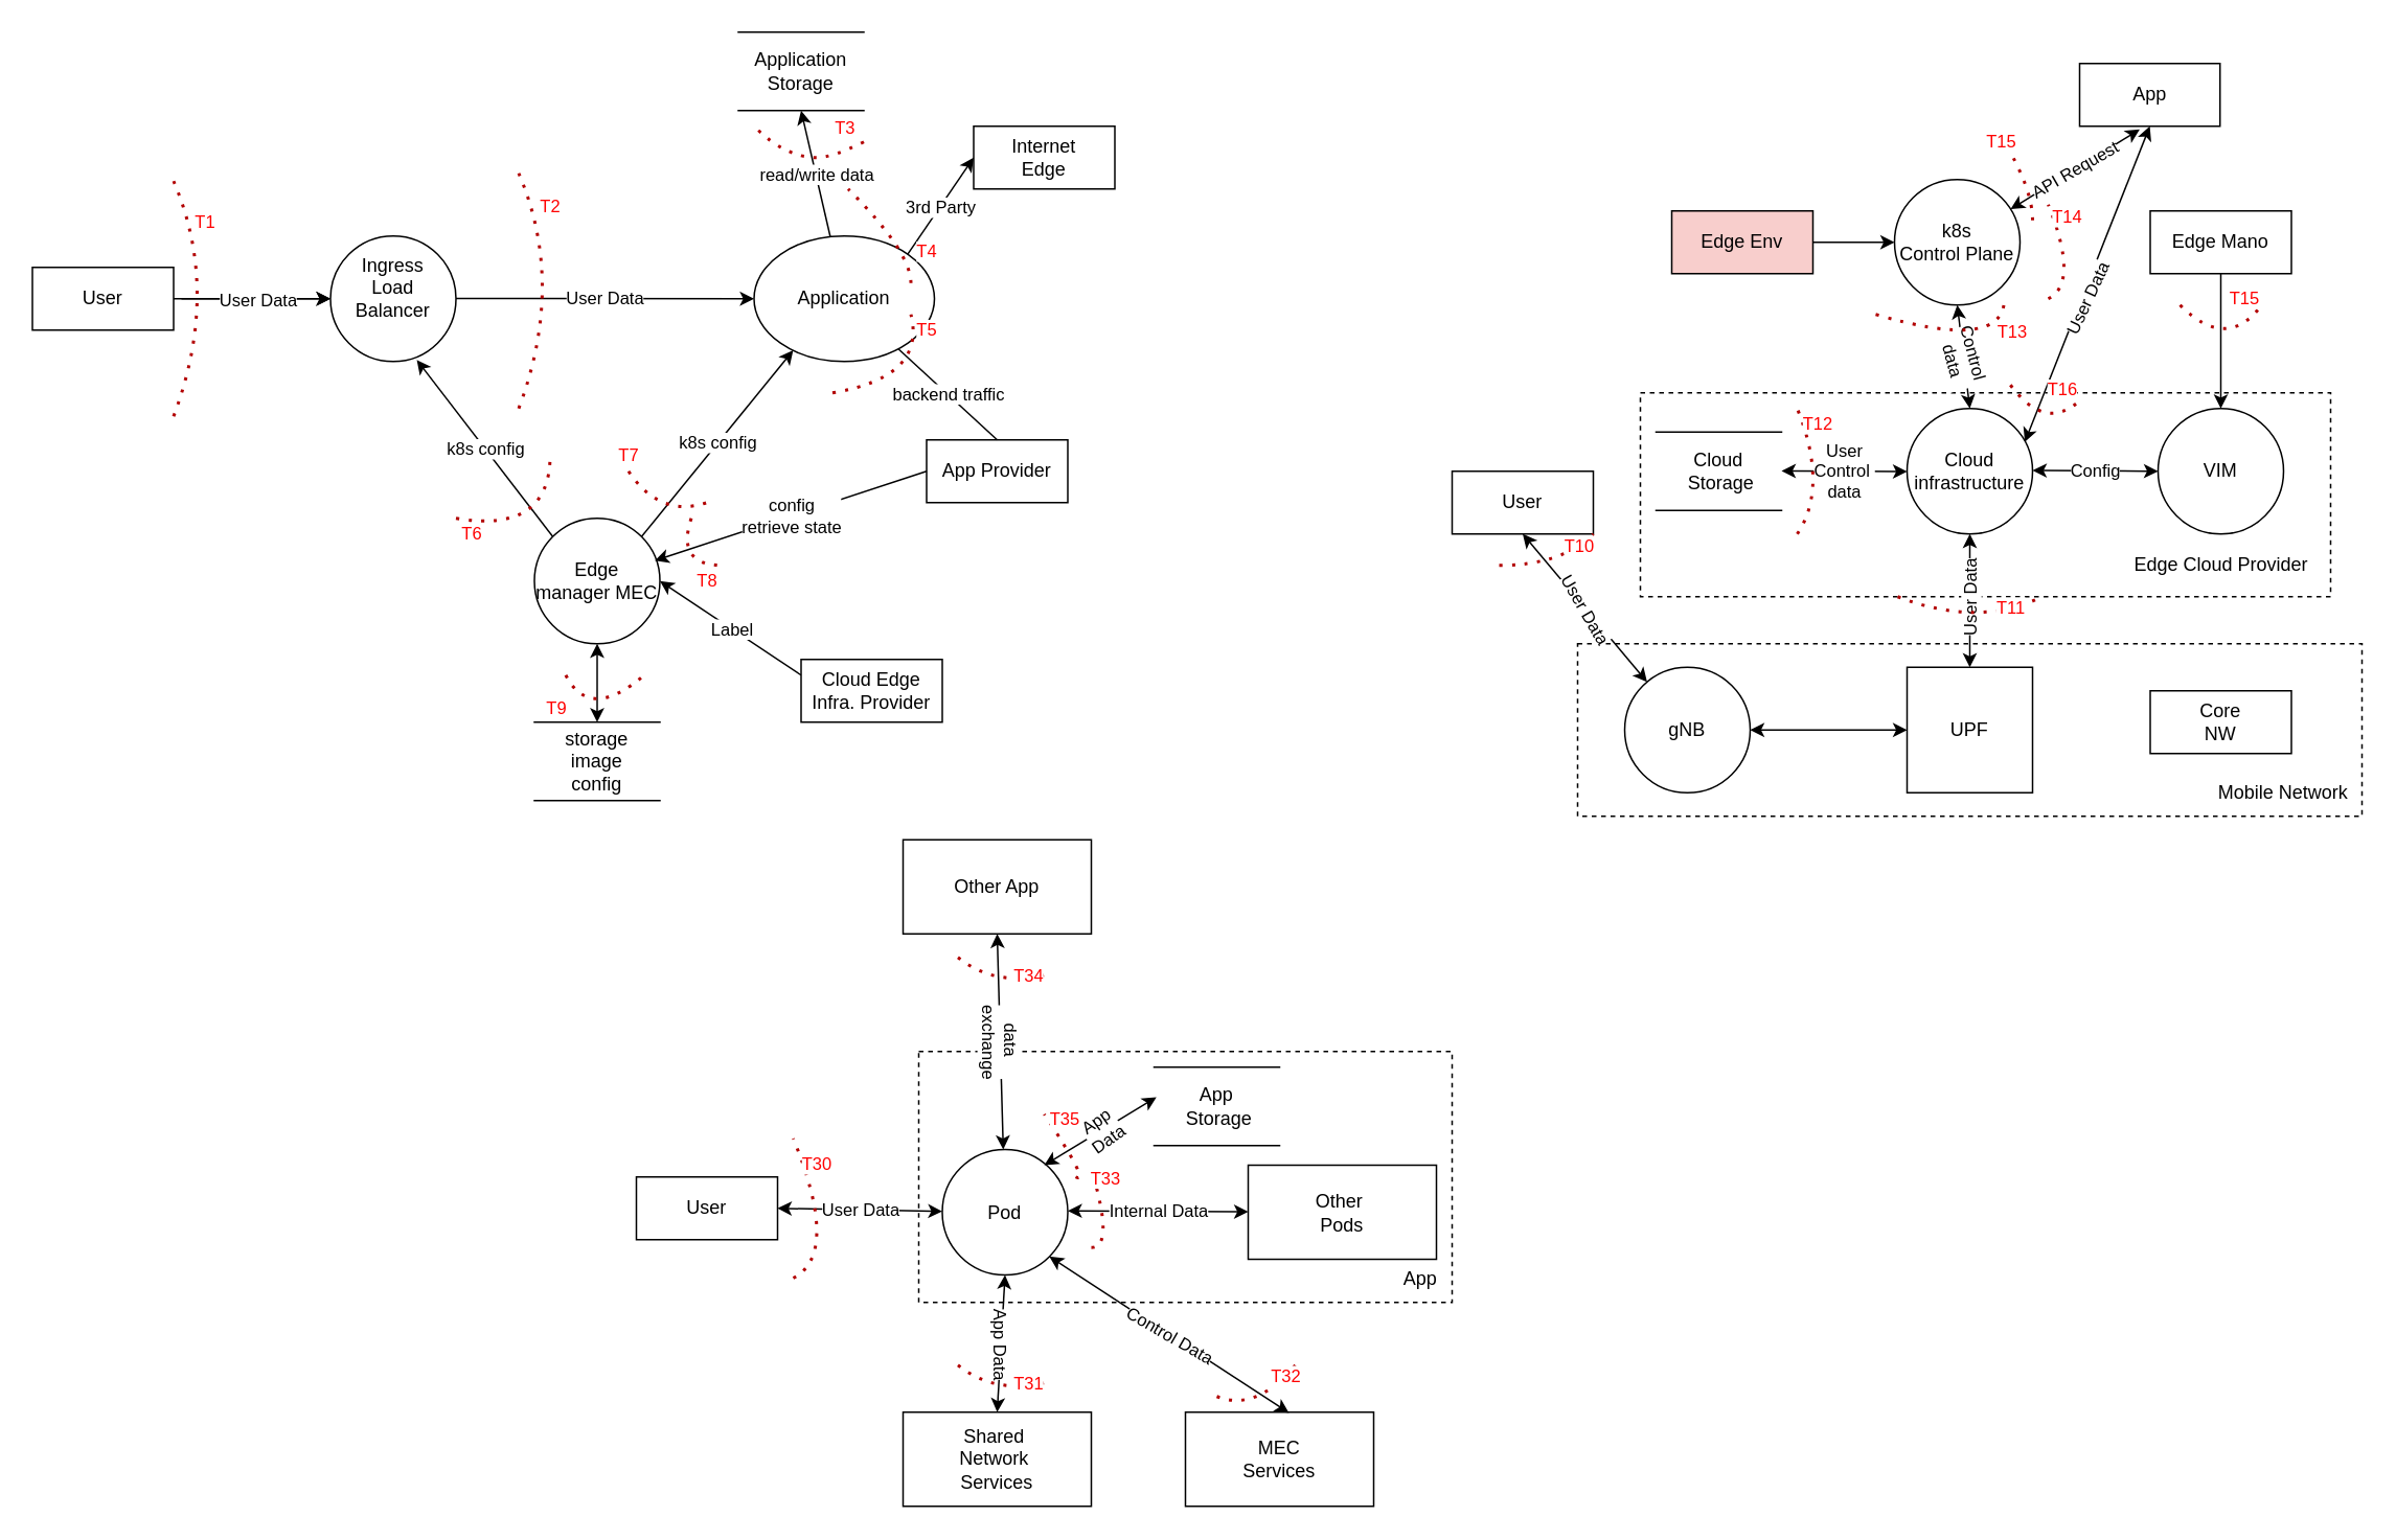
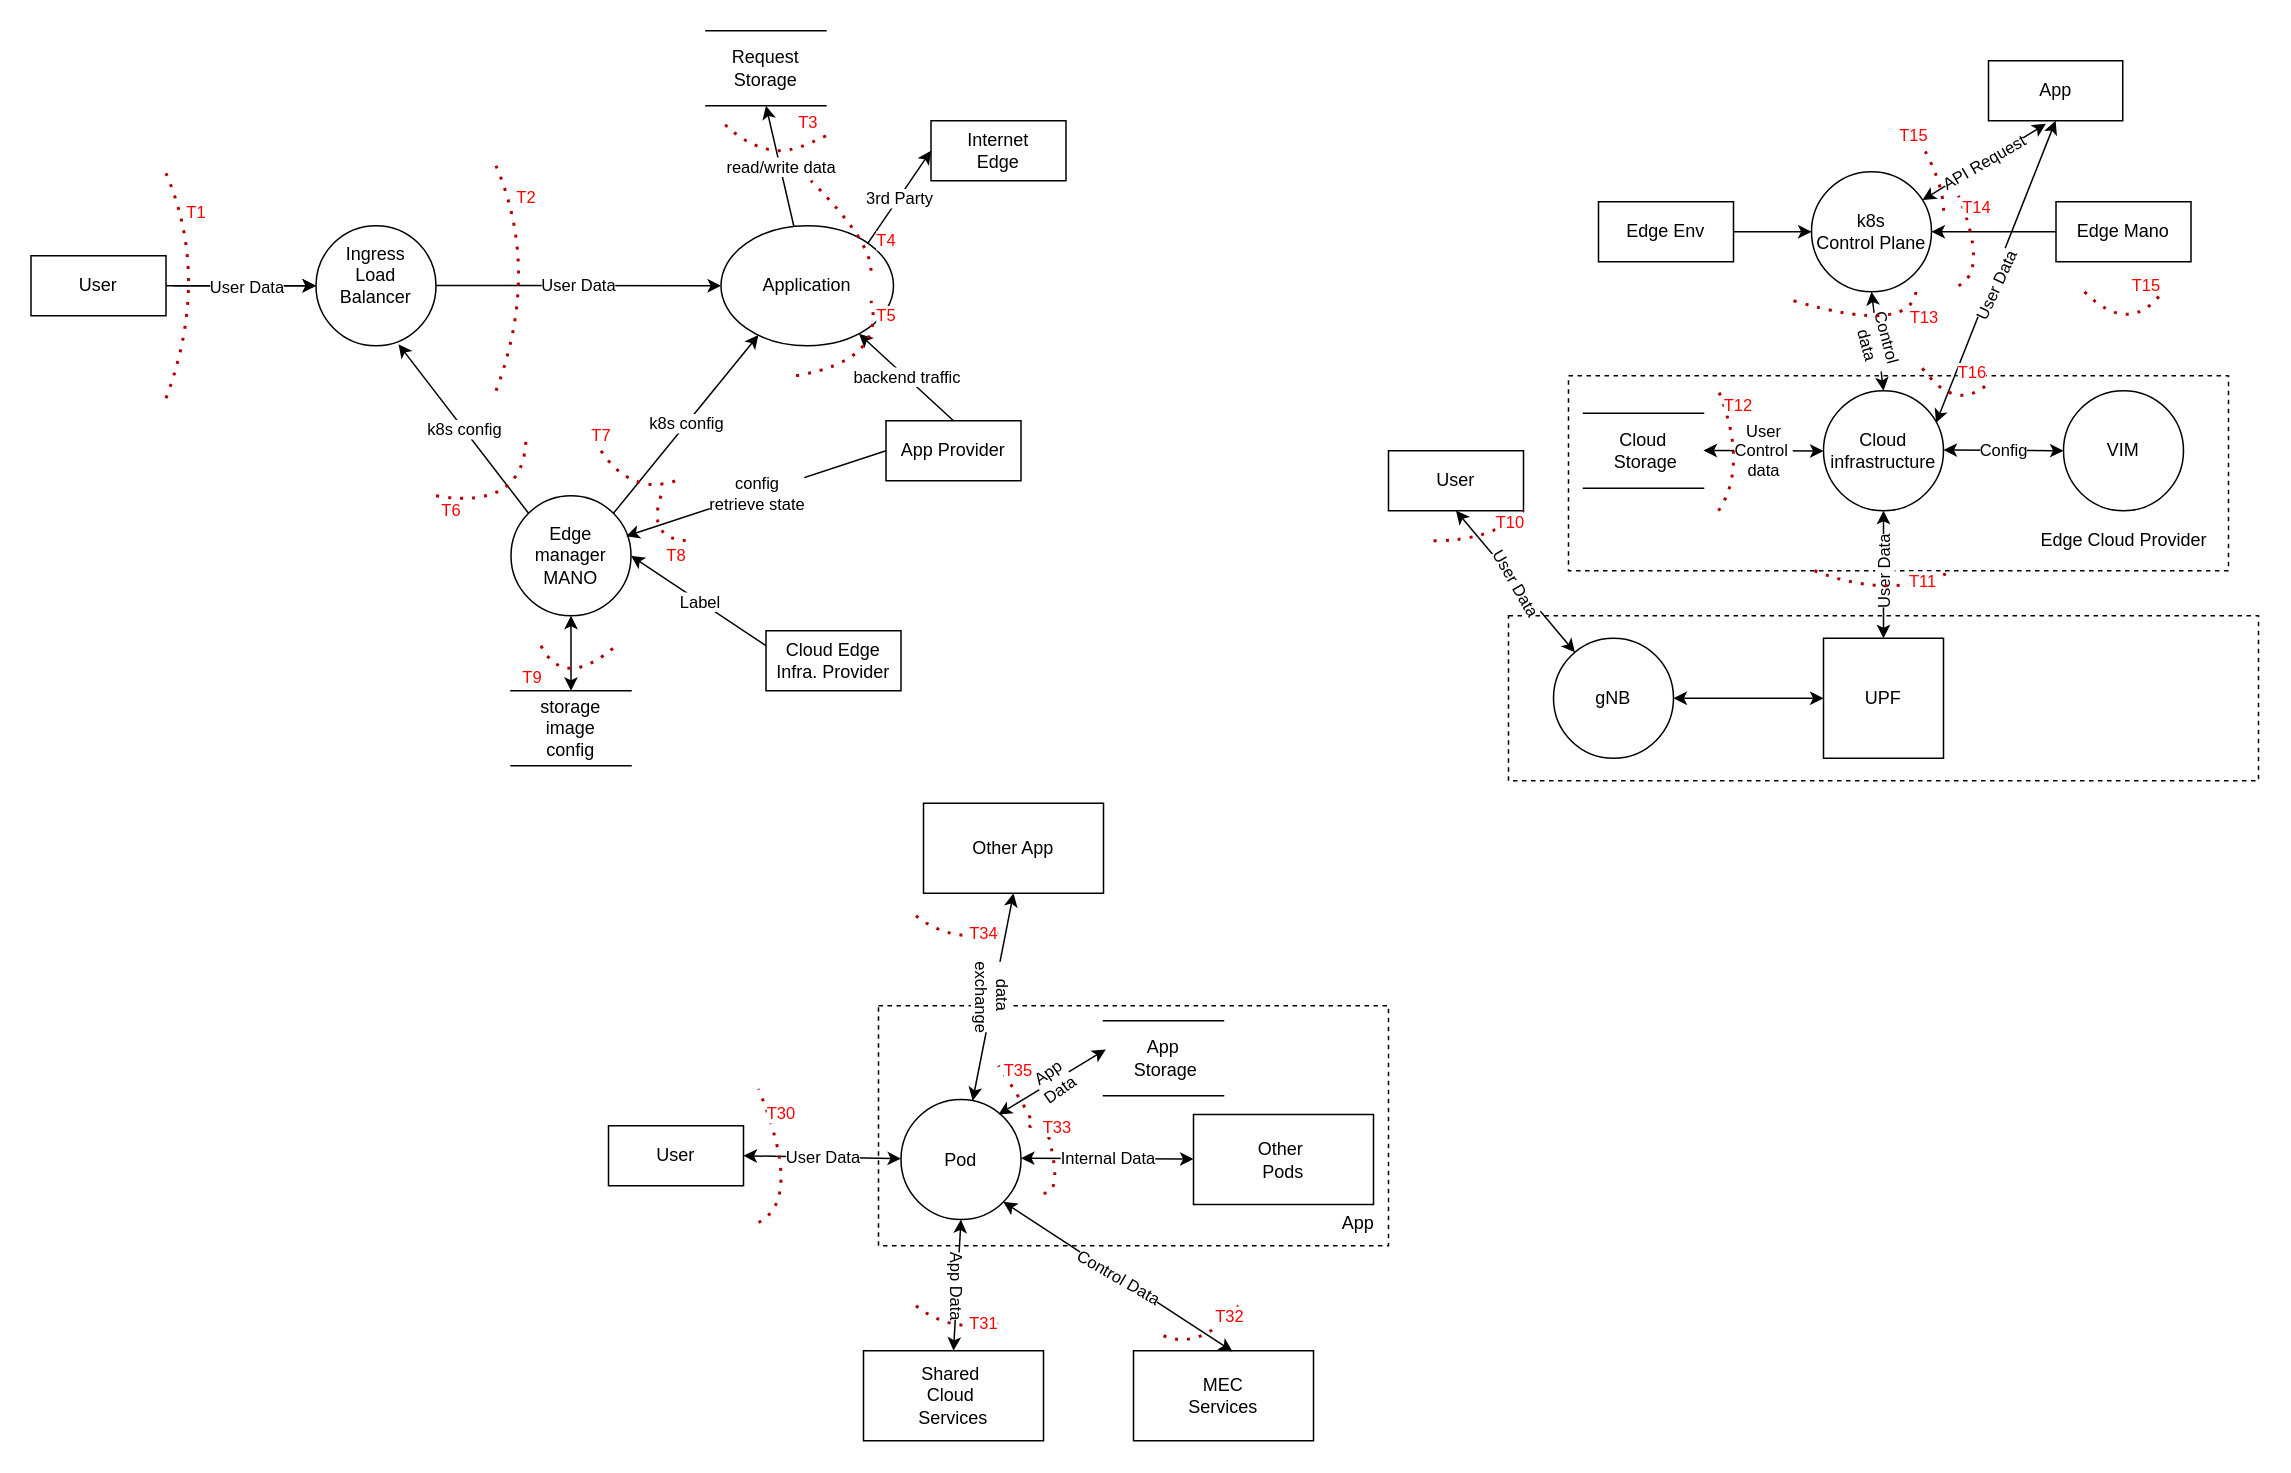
- <mxCell id="30" value="&lt;div&gt;Application &lt;br&gt;&lt;/div&gt;&lt;div&gt;Storage&lt;br&gt;&lt;/div&gt;" style="shape=partialRectangle;whiteSpace=wrap;html=1;top=0;bottom=0;fillColor=none;direction=south;" parent="1" vertex="1"><mxGeometry x="470" y="20" width="80" height="50" as="geometry" /></mxCell>
+ <mxCell id="30" value="&lt;div&gt;Request &lt;br&gt;&lt;/div&gt;&lt;div&gt;Storage&lt;br&gt;&lt;/div&gt;" style="shape=partialRectangle;whiteSpace=wrap;html=1;top=0;bottom=0;fillColor=none;direction=south;" parent="1" vertex="1"><mxGeometry x="470" y="20" width="80" height="50" as="geometry" /></mxCell>
- <mxCell id="55" value="Edge Env" style="rounded=0;whiteSpace=wrap;html=1;fillColor=#f8cecc;" parent="1" vertex="1"><mxGeometry x="1065" y="134" width="90" height="40" as="geometry" /></mxCell>
+ <mxCell id="55" value="Edge Env" style="rounded=0;whiteSpace=wrap;html=1;" parent="1" vertex="1"><mxGeometry x="1065" y="134" width="90" height="40" as="geometry" /></mxCell>
+ <mxCell id="68" style="edgeStyle=orthogonalEdgeStyle;rounded=0;orthogonalLoop=1;jettySize=auto;html=1;entryX=1;entryY=0.5;entryDx=0;entryDy=0;" parent="1" source="69" target="51" edge="1"><mxGeometry relative="1" as="geometry" /></mxCell>
- <mxCell id="67" style="edgeStyle=orthogonalEdgeStyle;rounded=0;orthogonalLoop=1;jettySize=auto;html=1;entryX=0.5;entryY=0;entryDx=0;entryDy=0;" parent="1" source="69" target="48" edge="1"><mxGeometry relative="1" as="geometry" /></mxCell>
- <mxCell id="25" value="" style="endArrow=none;html=1;rounded=0;exitX=0.5;exitY=0;exitDx=0;exitDy=0;" parent="1" source="10" target="6" edge="1"><mxGeometry relative="1" as="geometry"><mxPoint x="600" y="310" as="sourcePoint" /><mxPoint x="426.72" y="366.96" as="targetPoint" /></mxGeometry></mxCell>
+ <mxCell id="25" value="" style="endArrow=classic;html=1;rounded=0;exitX=0.5;exitY=0;exitDx=0;exitDy=0;" parent="1" source="10" target="6" edge="1"><mxGeometry relative="1" as="geometry"><mxPoint x="600" y="310" as="sourcePoint" /><mxPoint x="426.72" y="366.96" as="targetPoint" /></mxGeometry></mxCell>
- <mxCell id="7" value="Edge manager MEC" style="ellipse;whiteSpace=wrap;html=1;aspect=fixed;" parent="1" vertex="1"><mxGeometry x="340" y="330" width="80" height="80" as="geometry" /></mxCell>
+ <mxCell id="7" value="Edge manager MANO" style="ellipse;whiteSpace=wrap;html=1;aspect=fixed;" parent="1" vertex="1"><mxGeometry x="340" y="330" width="80" height="80" as="geometry" /></mxCell>
- <mxCell id="46" value="Core &lt;br&gt;NW" style="rounded=0;whiteSpace=wrap;html=1;" parent="1" vertex="1"><mxGeometry x="1370" y="440" width="90" height="40" as="geometry" /></mxCell>
- <mxCell id="52" value="Mobile Network" style="text;html=1;strokeColor=none;fillColor=none;align=center;verticalAlign=middle;whiteSpace=wrap;rounded=0;dashed=1;labelBackgroundColor=none;" parent="1" vertex="1"><mxGeometry x="1405" y="490" width="100" height="30" as="geometry" /></mxCell>
- <mxCell id="76" value="Other App" style="rounded=0;whiteSpace=wrap;html=1;labelBackgroundColor=none;" parent="1" vertex="1"><mxGeometry x="575" y="535" width="120" height="60" as="geometry" /></mxCell>
+ <mxCell id="76" value="Other App" style="rounded=0;whiteSpace=wrap;html=1;labelBackgroundColor=none;" parent="1" vertex="1"><mxGeometry x="615" y="535" width="120" height="60" as="geometry" /></mxCell>
- <mxCell id="70" value="Shared&amp;nbsp;&lt;br&gt;Network&amp;nbsp;&lt;br&gt;Services" style="rounded=0;whiteSpace=wrap;html=1;labelBackgroundColor=none;" parent="1" vertex="1"><mxGeometry x="575" y="900" width="120" height="60" as="geometry" /></mxCell>
+ <mxCell id="70" value="Shared&amp;nbsp;&lt;br&gt;Cloud&amp;nbsp;&lt;br&gt;Services" style="rounded=0;whiteSpace=wrap;html=1;labelBackgroundColor=none;" parent="1" vertex="1"><mxGeometry x="575" y="900" width="120" height="60" as="geometry" /></mxCell>
